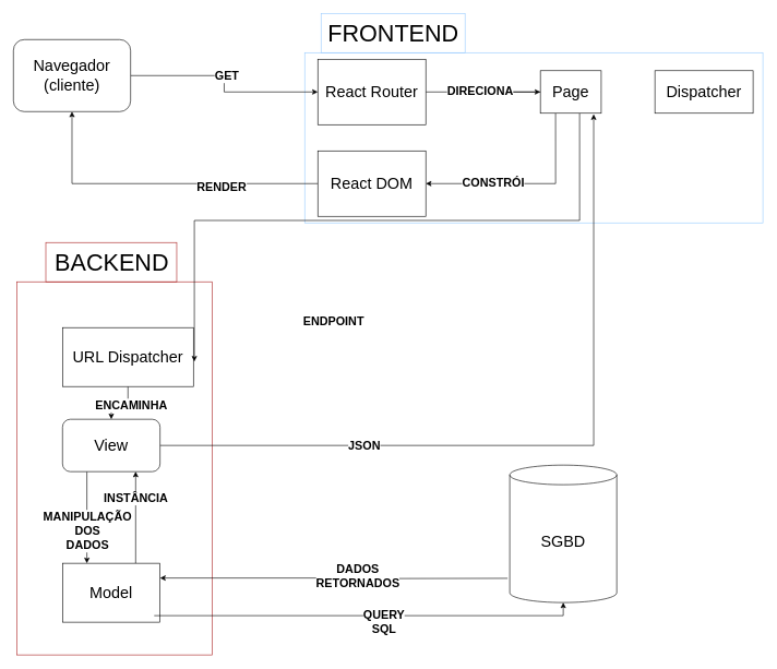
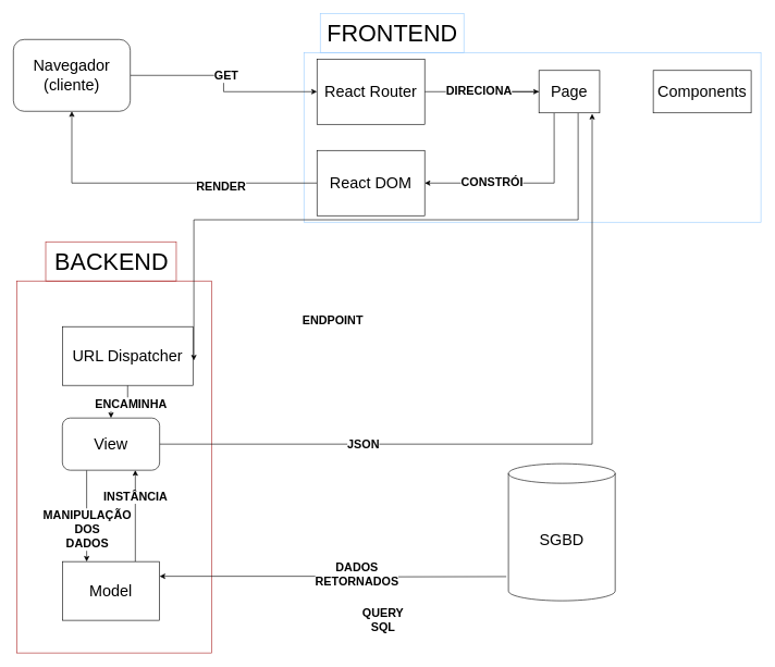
- <mxCell id="31" value="&lt;span style=&quot;font-size: 24px;&quot;&gt;Dispatcher&lt;/span&gt;" style="rounded=0;whiteSpace=wrap;html=1;" vertex="1" parent="1"><mxGeometry x="1000" y="107.5" width="150" height="65" as="geometry" /></mxCell>
+ <mxCell id="31" value="&lt;span style=&quot;font-size: 24px;&quot;&gt;Components&lt;/span&gt;" style="rounded=0;whiteSpace=wrap;html=1;" vertex="1" parent="1"><mxGeometry x="1000" y="107.5" width="150" height="65" as="geometry" /></mxCell>
- <mxCell id="24" style="edgeStyle=orthogonalEdgeStyle;rounded=0;orthogonalLoop=1;jettySize=auto;html=1;entryX=0.5;entryY=1;entryDx=0;entryDy=0;entryPerimeter=0;exitX=0.94;exitY=0.889;exitDx=0;exitDy=0;exitPerimeter=0;" parent="1" source="19" target="22" edge="1"><mxGeometry relative="1" as="geometry" /></mxCell>
